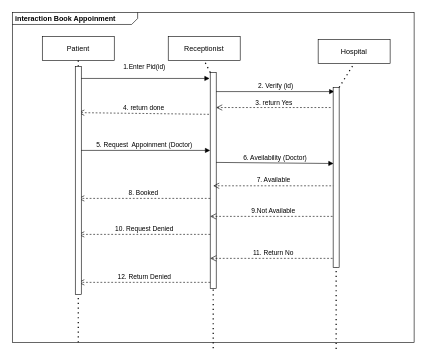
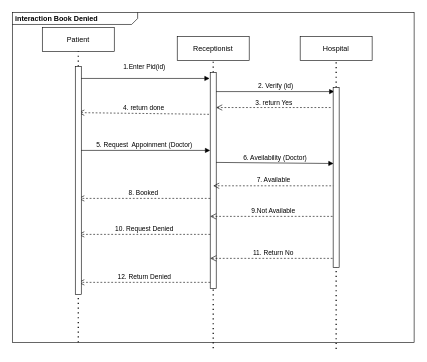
- <mxCell id="2" value="&lt;p style=&quot;margin: 0px ; margin-top: 4px ; margin-left: 5px ; text-align: left&quot;&gt;&lt;b&gt;interaction Book Appoinment&amp;nbsp;&lt;/b&gt;&lt;/p&gt;" style="html=1;shape=mxgraph.sysml.package;overflow=fill;labelX=209.2;align=left;spacingLeft=5;verticalAlign=top;spacingTop=-3;" parent="1" vertex="1"><mxGeometry x="20" y="20" width="670" height="550" as="geometry" /></mxCell>
+ <mxCell id="2" value="&lt;p style=&quot;margin: 0px ; margin-top: 4px ; margin-left: 5px ; text-align: left&quot;&gt;&lt;b&gt;interaction Book Denied&amp;nbsp;&lt;/b&gt;&lt;/p&gt;" style="html=1;shape=mxgraph.sysml.package;overflow=fill;labelX=209.2;align=left;spacingLeft=5;verticalAlign=top;spacingTop=-3;" parent="1" vertex="1"><mxGeometry x="20" y="20" width="670" height="550" as="geometry" /></mxCell>
- <mxCell id="3" value="Patient" style="rounded=0;whiteSpace=wrap;html=1;" parent="1" vertex="1"><mxGeometry x="70" y="60" width="120" height="40" as="geometry" /></mxCell>
+ <mxCell id="3" value="Patient" style="rounded=0;whiteSpace=wrap;html=1;" parent="1" vertex="1"><mxGeometry x="70" y="45" width="120" height="40" as="geometry" /></mxCell>
- <mxCell id="5" value="Receptionist" style="rounded=0;whiteSpace=wrap;html=1;" parent="1" vertex="1"><mxGeometry x="280" y="60" width="120" height="40" as="geometry" /></mxCell>
+ <mxCell id="5" value="Receptionist" style="rounded=0;whiteSpace=wrap;html=1;" parent="1" vertex="1"><mxGeometry x="295" y="60" width="120" height="40" as="geometry" /></mxCell>
- <mxCell id="4" value="Hospital" style="rounded=0;whiteSpace=wrap;html=1;" parent="1" vertex="1"><mxGeometry x="530" y="65" width="120" height="40" as="geometry" /></mxCell>
+ <mxCell id="4" value="Hospital" style="rounded=0;whiteSpace=wrap;html=1;" parent="1" vertex="1"><mxGeometry x="500" y="60" width="120" height="40" as="geometry" /></mxCell>
